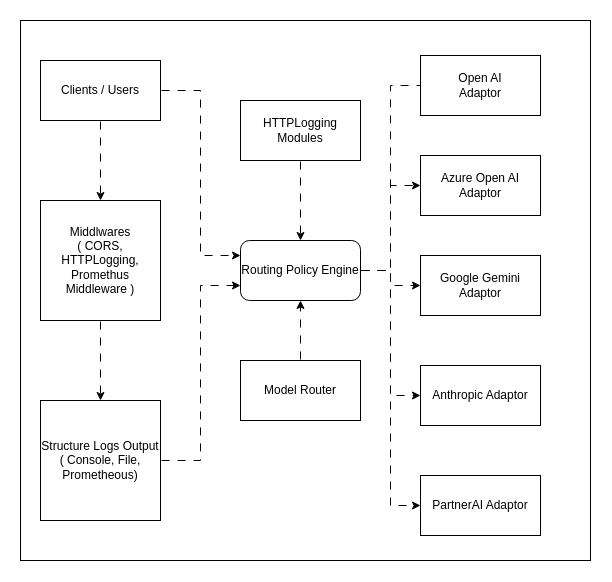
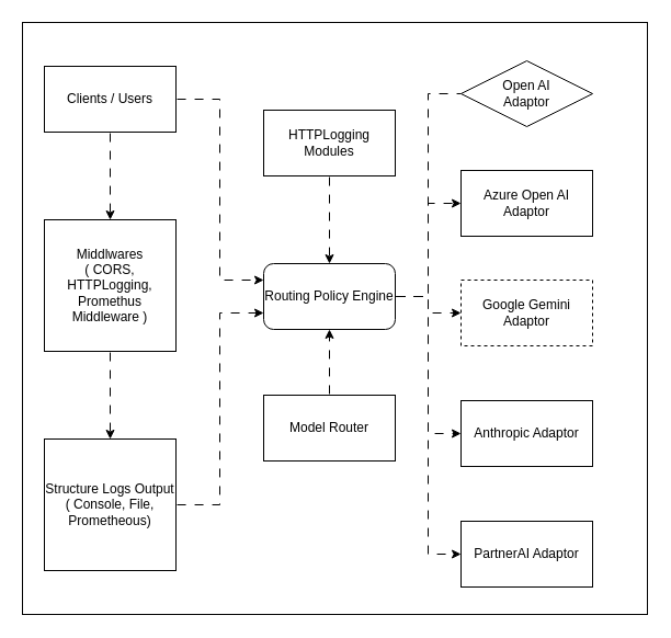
- <mxCell id="20" value="Open AI&lt;div&gt;Adaptor&lt;/div&gt;" style="whiteSpace=wrap;html=1;" vertex="1" parent="1"><mxGeometry x="420" y="55" width="120" height="60" as="geometry" /></mxCell>
+ <mxCell id="20" value="Open AI&lt;div&gt;Adaptor&lt;/div&gt;" style="rhombus;whiteSpace=wrap;html=1;" vertex="1" parent="1"><mxGeometry x="420" y="55" width="120" height="60" as="geometry" /></mxCell>
- <mxCell id="21" value="Google Gemini&lt;div&gt;Adaptor&lt;/div&gt;" style="whiteSpace=wrap;html=1;" vertex="1" parent="1"><mxGeometry x="420" y="255" width="120" height="60" as="geometry" /></mxCell>
+ <mxCell id="21" value="Google Gemini&lt;div&gt;Adaptor&lt;/div&gt;" style="whiteSpace=wrap;html=1;dashed=1;" vertex="1" parent="1"><mxGeometry x="420" y="255" width="120" height="60" as="geometry" /></mxCell>
